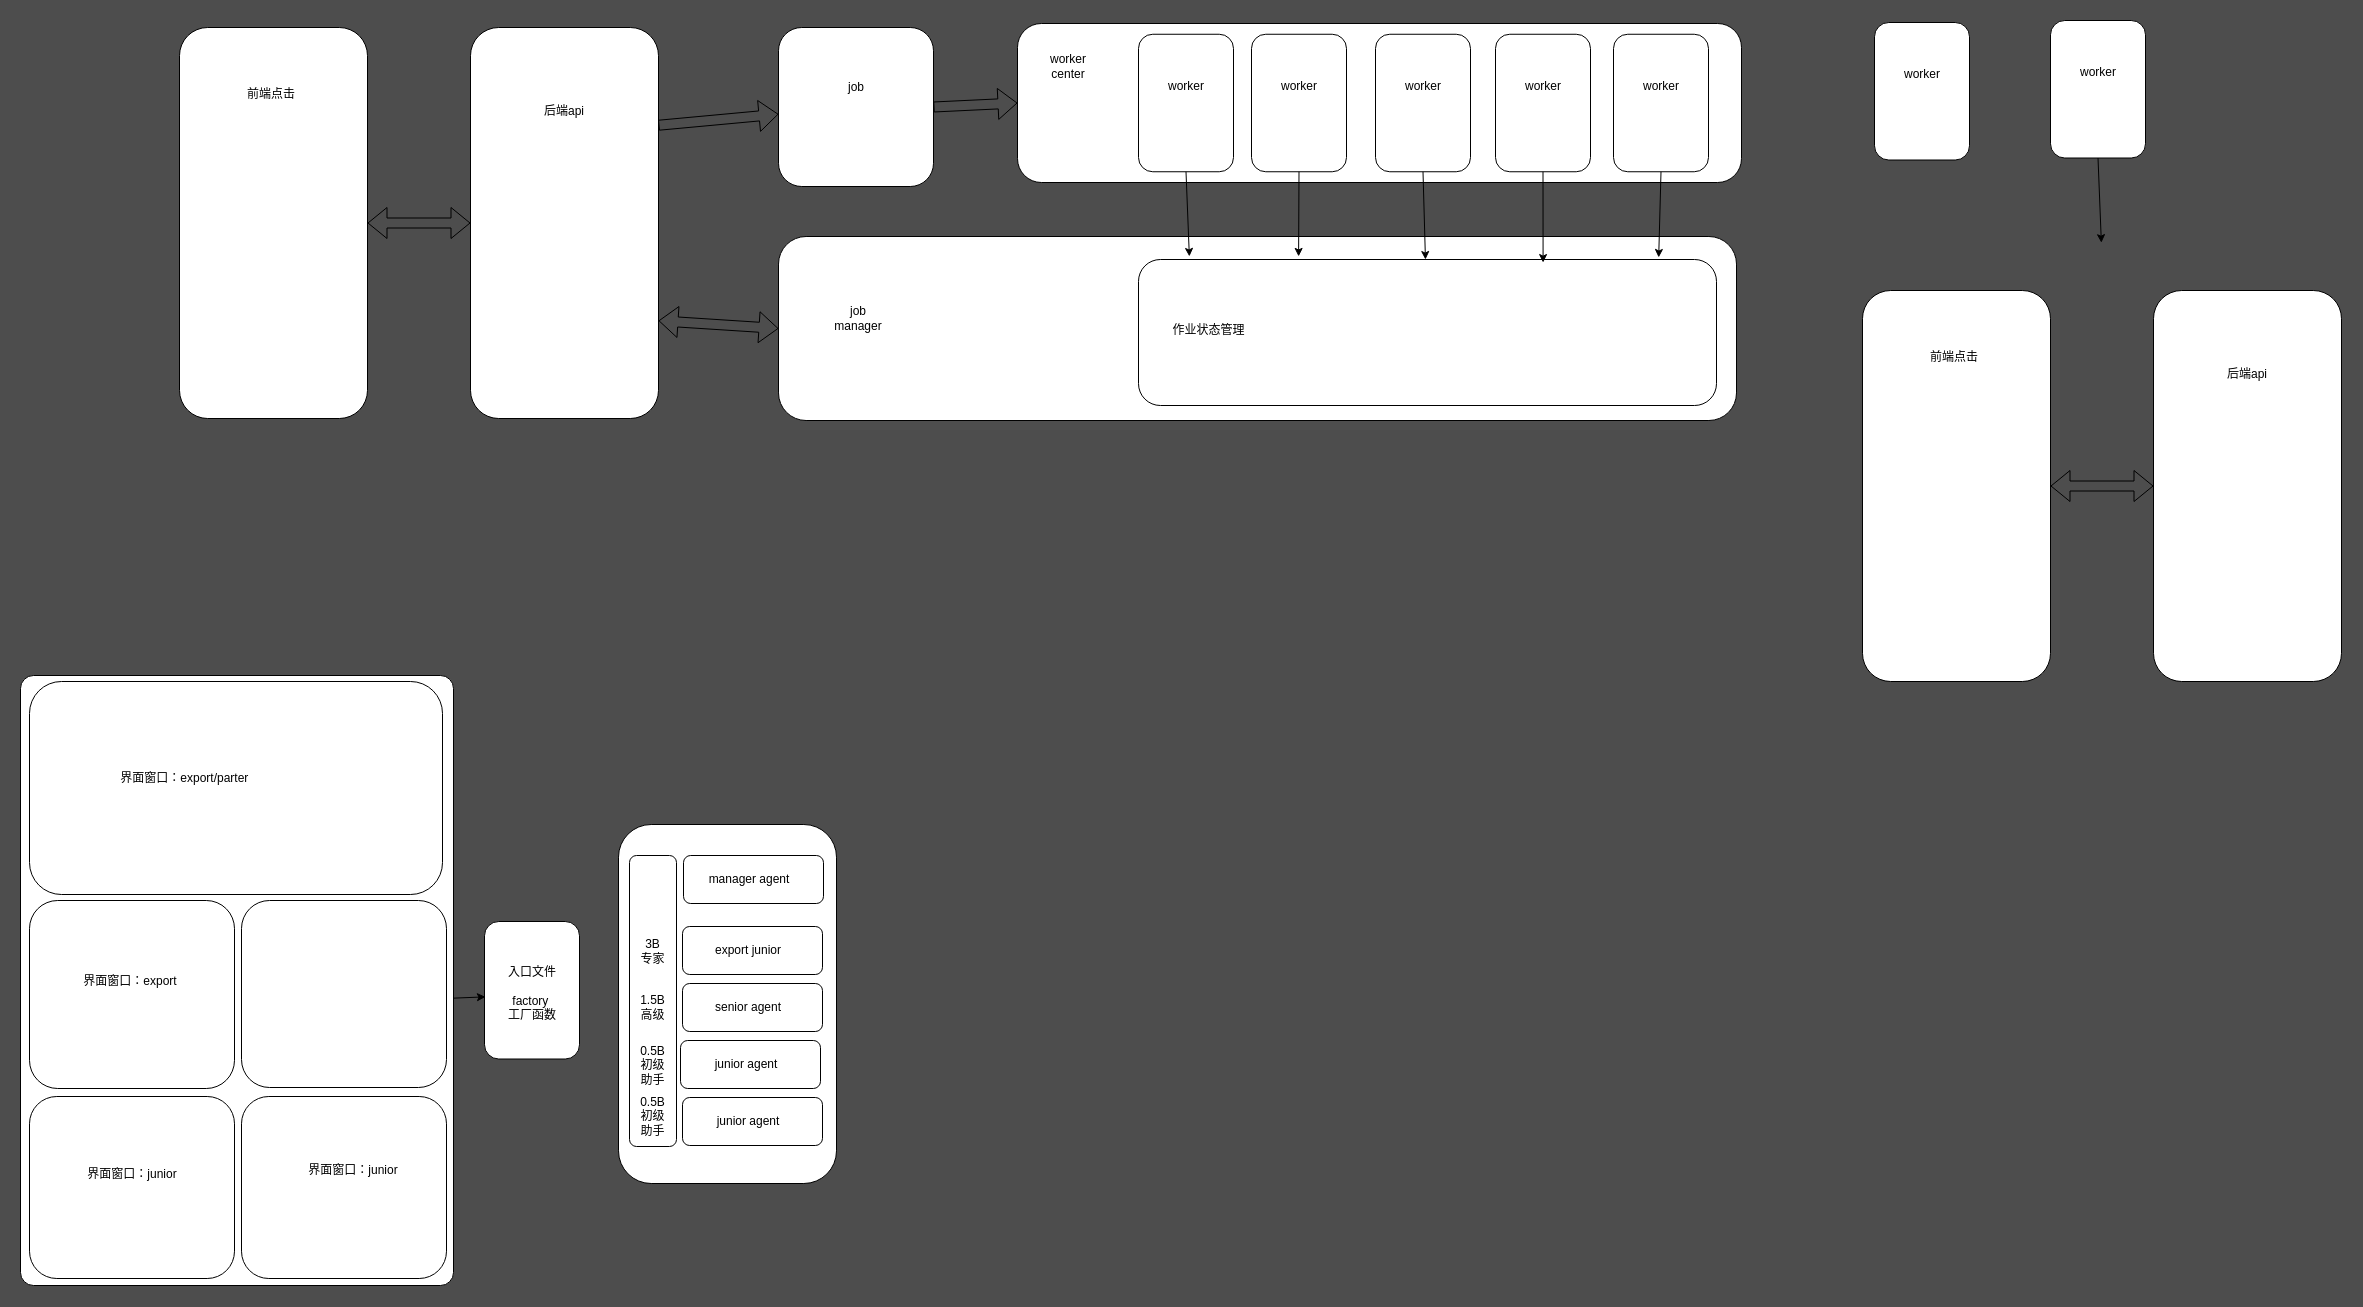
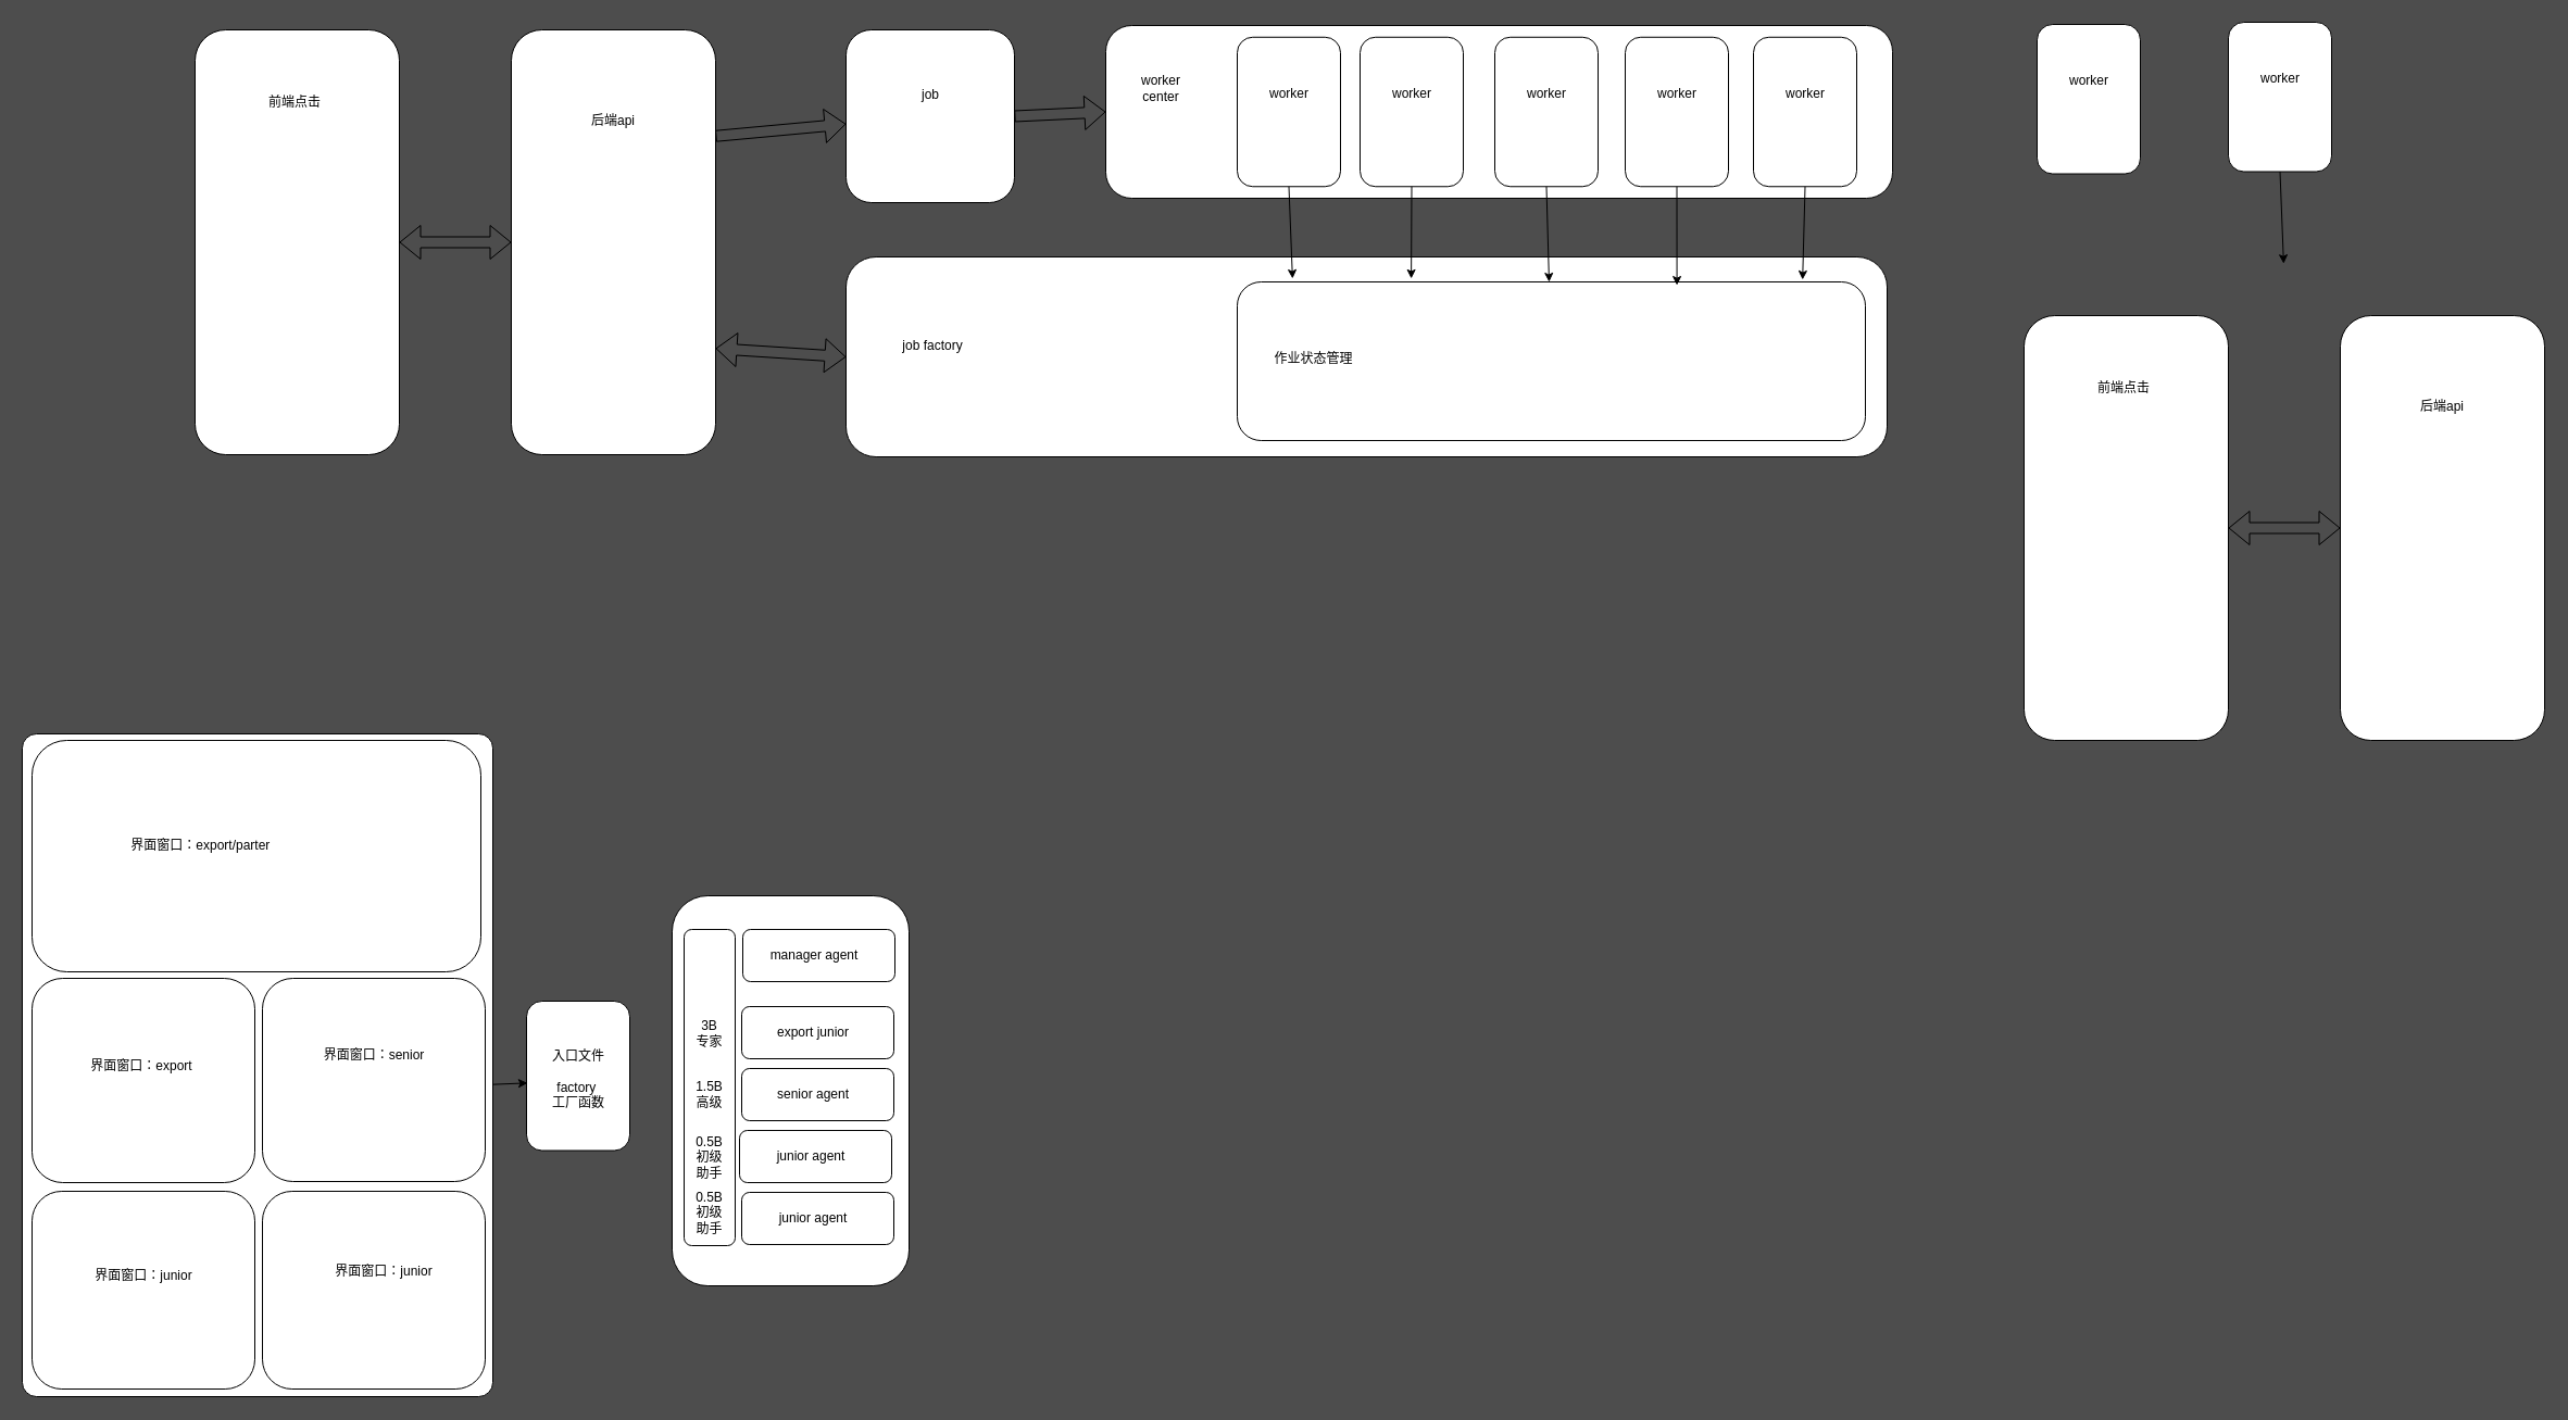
- <mxCell id="19" value="worker center" style="text;html=1;strokeColor=none;fillColor=none;align=center;verticalAlign=middle;whiteSpace=wrap;rounded=0;" vertex="1" parent="1"><mxGeometry x="1038" y="51" width="60" height="30" as="geometry" /></mxCell>
+ <mxCell id="19" value="worker center" style="text;html=1;strokeColor=none;fillColor=none;align=center;verticalAlign=middle;whiteSpace=wrap;rounded=0;" vertex="1" parent="1"><mxGeometry x="1038" y="66" width="60" height="30" as="geometry" /></mxCell>
- <mxCell id="21" value="job manager" style="text;html=1;strokeColor=none;fillColor=none;align=center;verticalAlign=middle;whiteSpace=wrap;rounded=0;" vertex="1" parent="1"><mxGeometry x="828" y="303" width="60" height="30" as="geometry" /></mxCell>
+ <mxCell id="21" value="job factory" style="text;html=1;strokeColor=none;fillColor=none;align=center;verticalAlign=middle;whiteSpace=wrap;rounded=0;" vertex="1" parent="1"><mxGeometry x="828" y="303" width="60" height="30" as="geometry" /></mxCell>
+ <mxCell id="79" value="界面窗口：senior" style="text;html=1;strokeColor=none;fillColor=none;align=center;verticalAlign=middle;whiteSpace=wrap;rounded=0;" vertex="1" parent="1"><mxGeometry x="259.75" y="935" width="167.5" height="71" as="geometry" /></mxCell>
